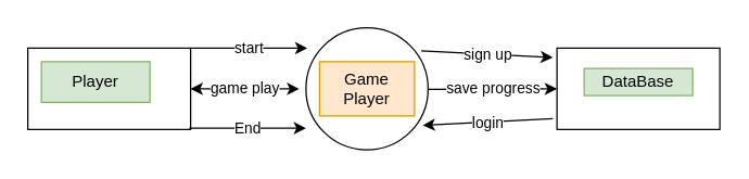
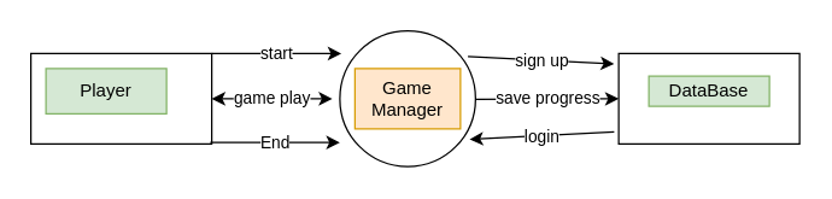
- <mxCell id="5" value="Game Player" style="text;html=1;strokeColor=#d79b00;fillColor=#ffe6cc;align=center;verticalAlign=middle;whiteSpace=wrap;rounded=0;" vertex="1" parent="1"><mxGeometry x="235" y="45" width="70" height="40" as="geometry" /></mxCell>
+ <mxCell id="5" value="Game Manager" style="text;html=1;strokeColor=#d79b00;fillColor=#ffe6cc;align=center;verticalAlign=middle;whiteSpace=wrap;rounded=0;" vertex="1" parent="1"><mxGeometry x="235" y="45" width="70" height="40" as="geometry" /></mxCell>
